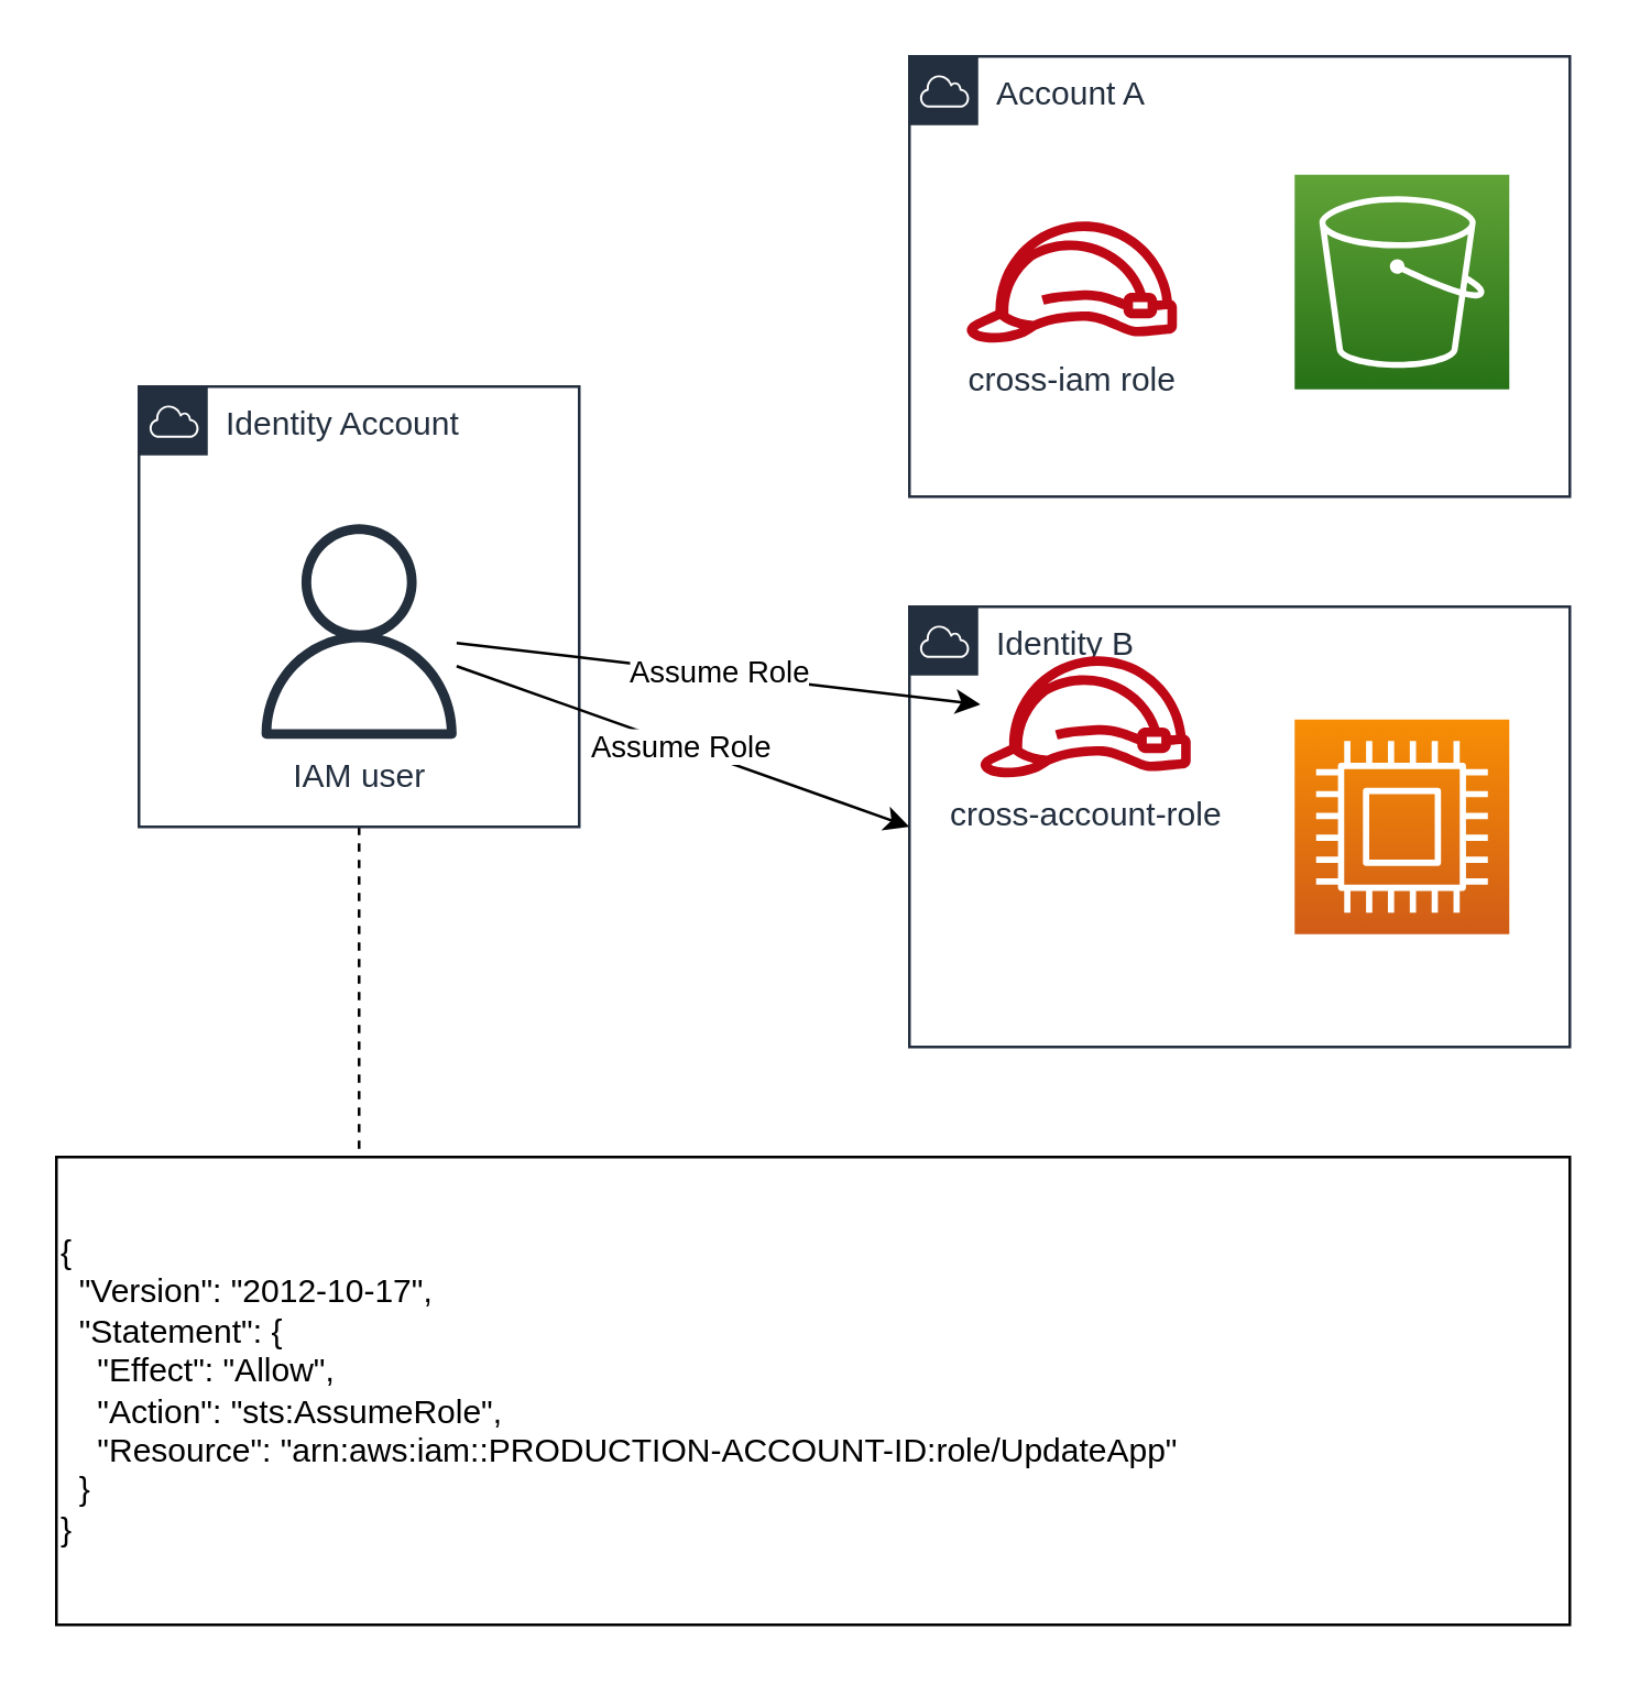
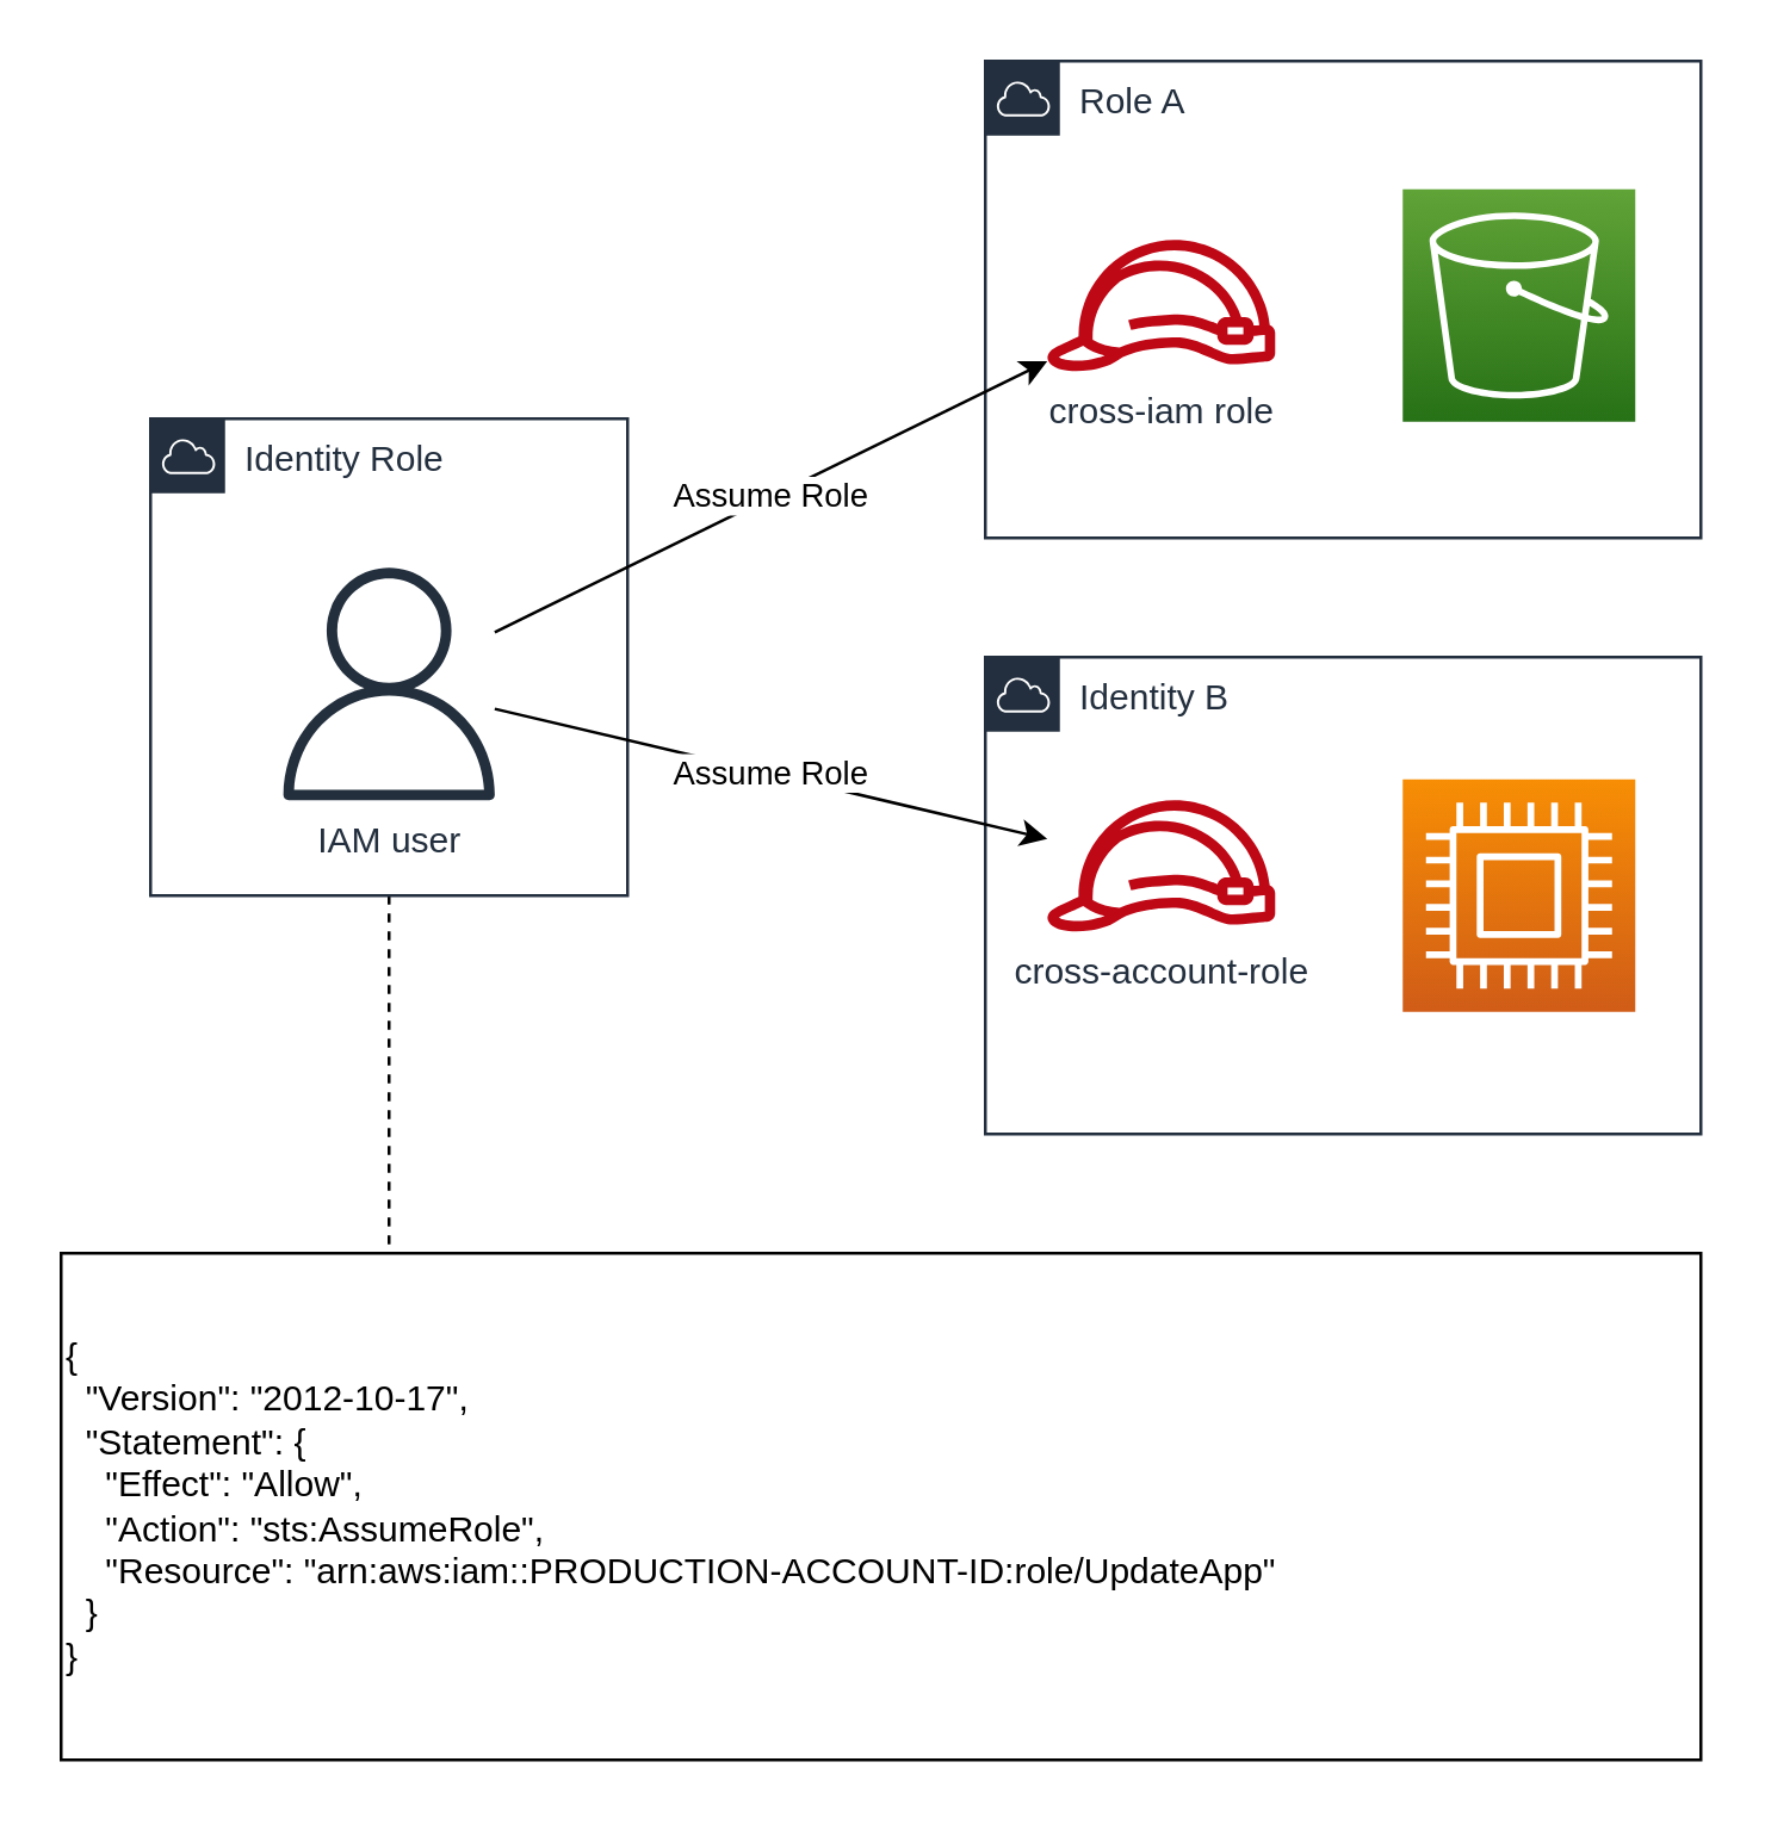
- <mxCell id="5" value="Account A" style="points=[[0,0],[0.25,0],[0.5,0],[0.75,0],[1,0],[1,0.25],[1,0.5],[1,0.75],[1,1],[0.75,1],[0.5,1],[0.25,1],[0,1],[0,0.75],[0,0.5],[0,0.25]];outlineConnect=0;gradientColor=none;html=1;whiteSpace=wrap;fontSize=12;fontStyle=0;container=1;pointerEvents=0;collapsible=0;recursiveResize=0;shape=mxgraph.aws4.group;grIcon=mxgraph.aws4.group_aws_cloud;strokeColor=#232F3E;fillColor=none;verticalAlign=top;align=left;spacingLeft=30;fontColor=#232F3E;dashed=0;" parent="1" vertex="1"><mxGeometry x="330" y="20" width="240" height="160" as="geometry" /></mxCell>
+ <mxCell id="5" value="Role A" style="points=[[0,0],[0.25,0],[0.5,0],[0.75,0],[1,0],[1,0.25],[1,0.5],[1,0.75],[1,1],[0.75,1],[0.5,1],[0.25,1],[0,1],[0,0.75],[0,0.5],[0,0.25]];outlineConnect=0;gradientColor=none;html=1;whiteSpace=wrap;fontSize=12;fontStyle=0;container=1;pointerEvents=0;collapsible=0;recursiveResize=0;shape=mxgraph.aws4.group;grIcon=mxgraph.aws4.group_aws_cloud;strokeColor=#232F3E;fillColor=none;verticalAlign=top;align=left;spacingLeft=30;fontColor=#232F3E;dashed=0;" parent="1" vertex="1"><mxGeometry x="330" y="20" width="240" height="160" as="geometry" /></mxCell>
- <mxCell id="3" value="Identity Account" style="points=[[0,0],[0.25,0],[0.5,0],[0.75,0],[1,0],[1,0.25],[1,0.5],[1,0.75],[1,1],[0.75,1],[0.5,1],[0.25,1],[0,1],[0,0.75],[0,0.5],[0,0.25]];outlineConnect=0;gradientColor=none;html=1;whiteSpace=wrap;fontSize=12;fontStyle=0;container=1;pointerEvents=0;collapsible=0;recursiveResize=0;shape=mxgraph.aws4.group;grIcon=mxgraph.aws4.group_aws_cloud;strokeColor=#232F3E;fillColor=none;verticalAlign=top;align=left;spacingLeft=30;fontColor=#232F3E;dashed=0;" parent="1" vertex="1"><mxGeometry x="50" y="140" width="160" height="160" as="geometry" /></mxCell>
+ <mxCell id="3" value="Identity Role" style="points=[[0,0],[0.25,0],[0.5,0],[0.75,0],[1,0],[1,0.25],[1,0.5],[1,0.75],[1,1],[0.75,1],[0.5,1],[0.25,1],[0,1],[0,0.75],[0,0.5],[0,0.25]];outlineConnect=0;gradientColor=none;html=1;whiteSpace=wrap;fontSize=12;fontStyle=0;container=1;pointerEvents=0;collapsible=0;recursiveResize=0;shape=mxgraph.aws4.group;grIcon=mxgraph.aws4.group_aws_cloud;strokeColor=#232F3E;fillColor=none;verticalAlign=top;align=left;spacingLeft=30;fontColor=#232F3E;dashed=0;" parent="1" vertex="1"><mxGeometry x="50" y="140" width="160" height="160" as="geometry" /></mxCell>
- <mxCell id="9" value="cross-account-role" style="sketch=0;outlineConnect=0;fontColor=#232F3E;gradientColor=none;fillColor=#BF0816;strokeColor=none;dashed=0;verticalLabelPosition=bottom;verticalAlign=top;align=center;html=1;fontSize=12;fontStyle=0;aspect=fixed;pointerEvents=1;shape=mxgraph.aws4.role;" parent="8" vertex="1"><mxGeometry x="25" y="18" width="78" height="44" as="geometry" /></mxCell>
+ <mxCell id="9" value="cross-account-role" style="sketch=0;outlineConnect=0;fontColor=#232F3E;gradientColor=none;fillColor=#BF0816;strokeColor=none;dashed=0;verticalLabelPosition=bottom;verticalAlign=top;align=center;html=1;fontSize=12;fontStyle=0;aspect=fixed;pointerEvents=1;shape=mxgraph.aws4.role;" parent="8" vertex="1"><mxGeometry x="20" y="48" width="78" height="44" as="geometry" /></mxCell>
- <mxCell id="12" value="Assume Role" style="edgeStyle=none;rounded=0;orthogonalLoop=1;jettySize=auto;html=1;entryX=0;entryY=0.5;entryDx=0;entryDy=0;" parent="1" source="4" target="8" edge="1"><mxGeometry relative="1" as="geometry" /></mxCell>
+ <mxCell id="12" value="Assume Role" style="edgeStyle=none;rounded=0;orthogonalLoop=1;jettySize=auto;html=1;" parent="1" source="4" target="6" edge="1"><mxGeometry relative="1" as="geometry" /></mxCell>
